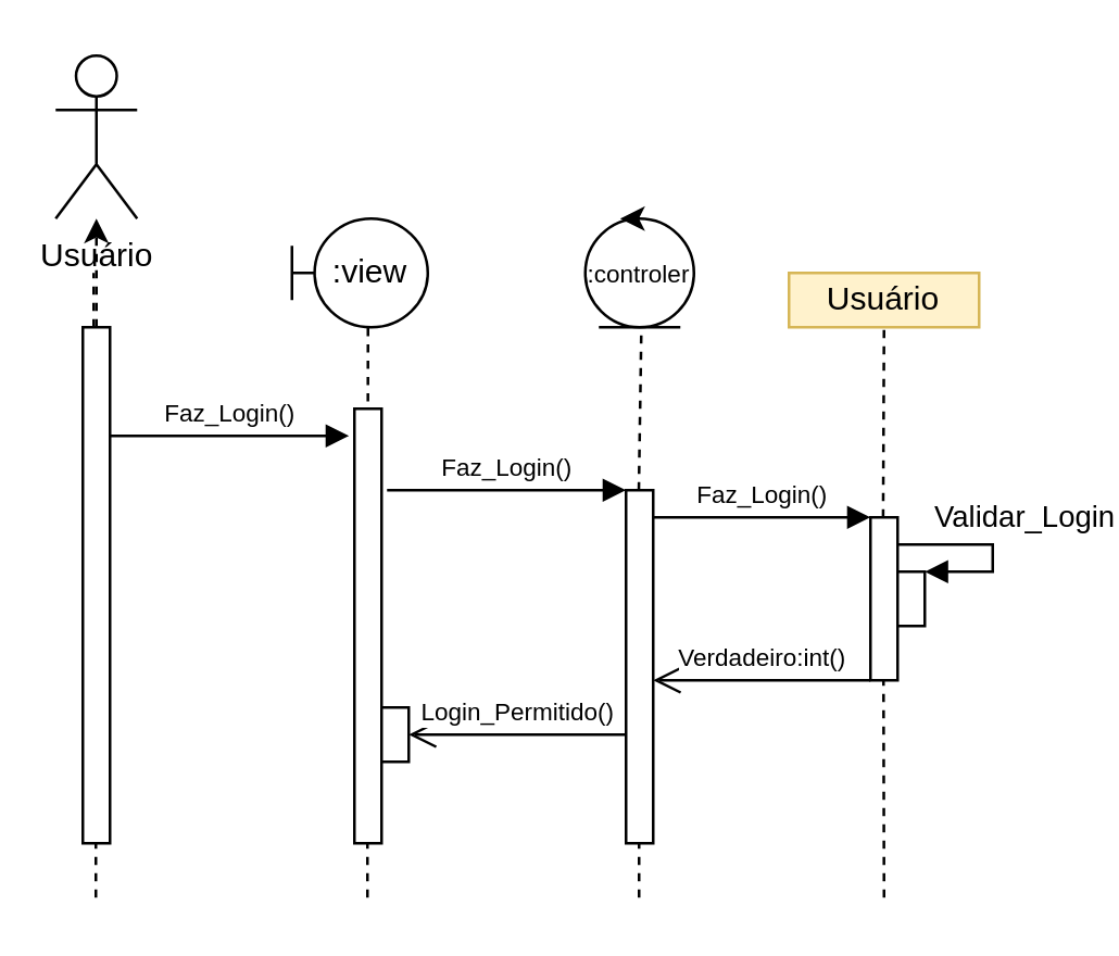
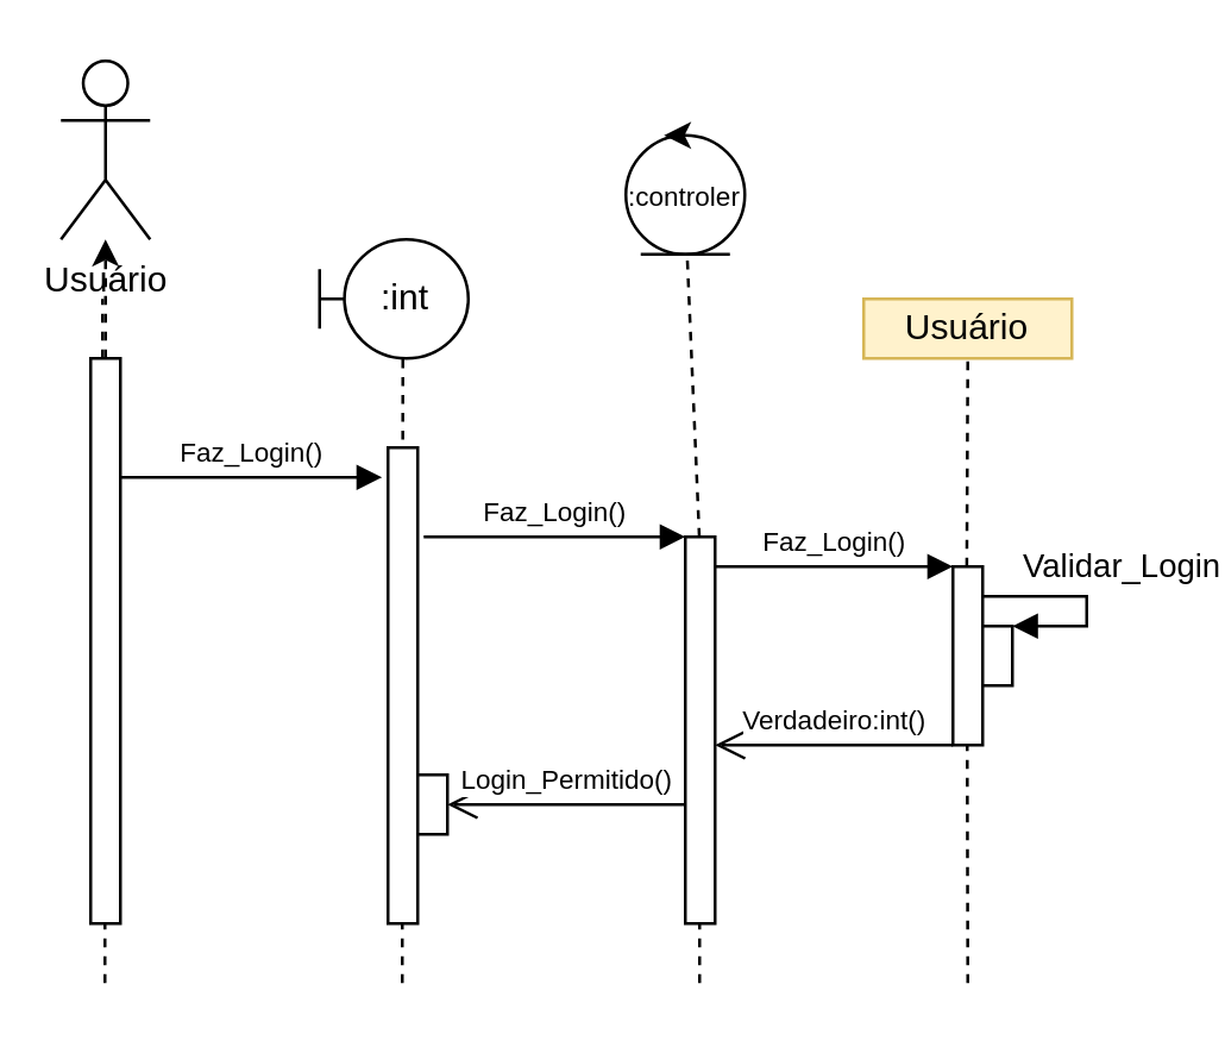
- <mxCell id="24" value=":view" style="shape=umlBoundary;whiteSpace=wrap;html=1;align=center;" parent="1" vertex="1"><mxGeometry x="107" y="80" width="50" height="40" as="geometry" /></mxCell>
+ <mxCell id="24" value=":int" style="shape=umlBoundary;whiteSpace=wrap;html=1;align=center;" parent="1" vertex="1"><mxGeometry x="107" y="80" width="50" height="40" as="geometry" /></mxCell>
- <mxCell id="25" value="&lt;font style=&quot;font-size: 9px&quot;&gt;:controler&lt;/font&gt;" style="ellipse;shape=umlEntity;whiteSpace=wrap;html=1;align=center;shadow=0;" parent="1" vertex="1"><mxGeometry x="215" y="80" width="40" height="40" as="geometry" /></mxCell>
+ <mxCell id="25" value="&lt;font style=&quot;font-size: 9px&quot;&gt;:controler&lt;/font&gt;" style="ellipse;shape=umlEntity;whiteSpace=wrap;html=1;align=center;shadow=0;" parent="1" vertex="1"><mxGeometry x="210" y="45" width="40" height="40" as="geometry" /></mxCell>
